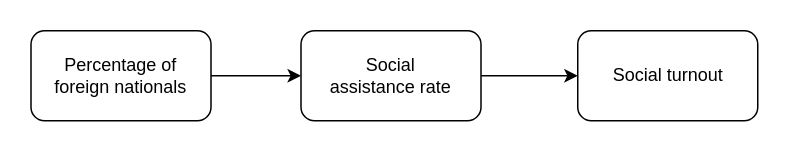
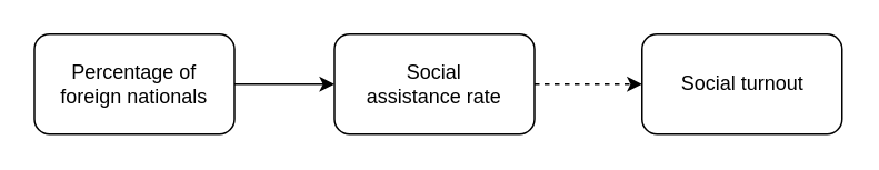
- <mxCell id="6" value="" style="endArrow=classic;html=1;rounded=0;exitX=1;exitY=0.5;exitDx=0;exitDy=0;entryX=0;entryY=0.5;entryDx=0;entryDy=0;" edge="1" parent="1" source="4" target="2"><mxGeometry width="50" height="50" relative="1" as="geometry"><mxPoint x="320" y="160" as="sourcePoint" /><mxPoint x="370" y="110" as="targetPoint" /></mxGeometry></mxCell>
+ <mxCell id="6" value="" style="endArrow=classic;html=1;rounded=0;exitX=1;exitY=0.5;exitDx=0;exitDy=0;entryX=0;entryY=0.5;entryDx=0;entryDy=0;dashed=1;" edge="1" parent="1" source="4" target="2"><mxGeometry width="50" height="50" relative="1" as="geometry"><mxPoint x="320" y="160" as="sourcePoint" /><mxPoint x="370" y="110" as="targetPoint" /></mxGeometry></mxCell>
